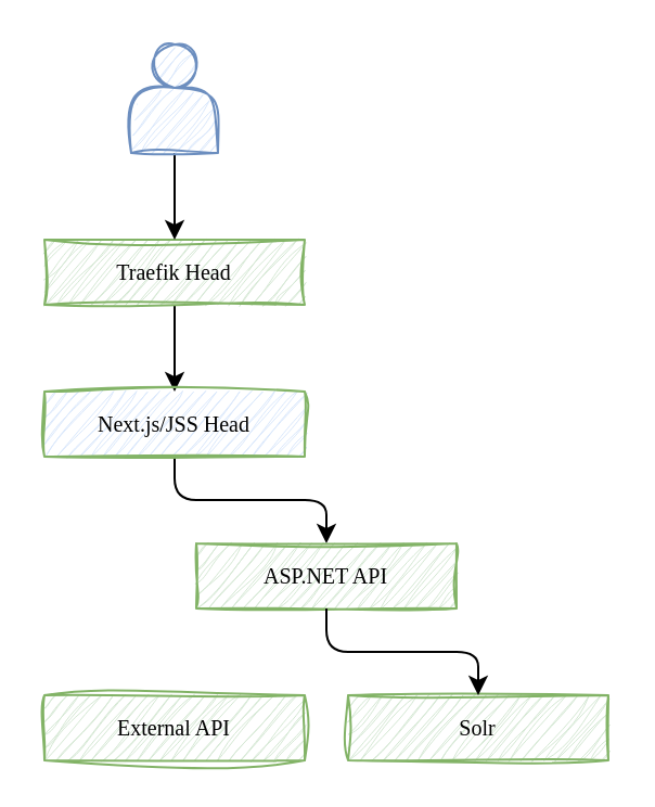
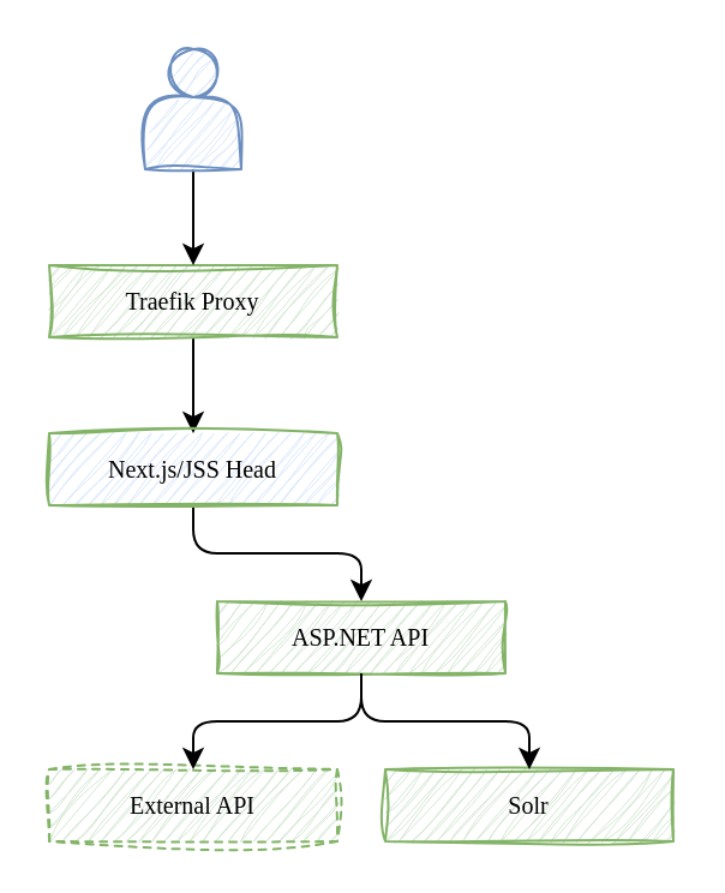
- <mxCell id="3" value="Traefik Head" style="rounded=0;whiteSpace=wrap;html=1;fillColor=#d5e8d4;strokeColor=#82b366;sketch=1;curveFitting=1;jiggle=2;fontFamily=Lucida Console;fontSize=10;" vertex="1" parent="1"><mxGeometry x="20" y="110" width="120" height="30" as="geometry" /></mxCell>
+ <mxCell id="3" value="Traefik Proxy" style="rounded=0;whiteSpace=wrap;html=1;fillColor=#d5e8d4;strokeColor=#82b366;sketch=1;curveFitting=1;jiggle=2;fontFamily=Lucida Console;fontSize=10;" vertex="1" parent="1"><mxGeometry x="20" y="110" width="120" height="30" as="geometry" /></mxCell>
+ <mxCell id="12" style="edgeStyle=orthogonalEdgeStyle;html=1;exitX=0.5;exitY=1;exitDx=0;exitDy=0;entryX=0.5;entryY=0;entryDx=0;entryDy=0;" edge="1" parent="1" source="8" target="9"><mxGeometry relative="1" as="geometry"><mxPoint x="150" y="280" as="sourcePoint" /><mxPoint x="220" y="340" as="targetPoint" /></mxGeometry></mxCell>
- <mxCell id="9" value="External API" style="rounded=0;whiteSpace=wrap;html=1;fillColor=#d5e8d4;strokeColor=#82b366;sketch=1;curveFitting=1;jiggle=2;fontFamily=Lucida Console;fontSize=10;" vertex="1" parent="1"><mxGeometry x="20" y="320" width="120" height="30" as="geometry" /></mxCell>
+ <mxCell id="9" value="External API" style="rounded=0;whiteSpace=wrap;html=1;fillColor=#d5e8d4;strokeColor=#82b366;sketch=1;curveFitting=1;jiggle=2;fontFamily=Lucida Console;fontSize=10;dashed=1;" vertex="1" parent="1"><mxGeometry x="20" y="320" width="120" height="30" as="geometry" /></mxCell>
